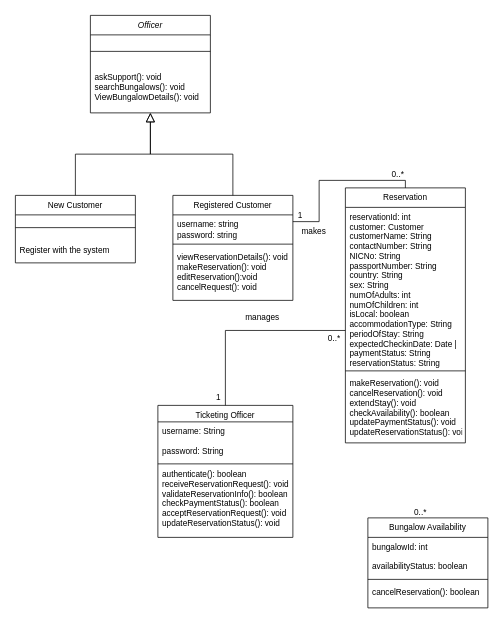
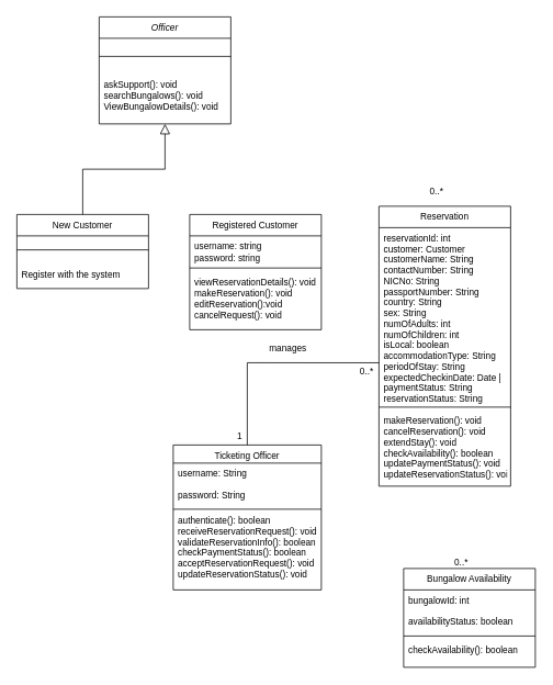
- <mxCell id="14" value="" style="endArrow=block;endSize=10;endFill=0;shadow=0;strokeWidth=1;rounded=0;edgeStyle=elbowEdgeStyle;elbow=vertical;fontSize=11;" parent="1" source="9" target="2" edge="1"><mxGeometry width="160" relative="1" as="geometry"><mxPoint x="110" y="273" as="sourcePoint" /><mxPoint x="210" y="171" as="targetPoint" /></mxGeometry></mxCell>
- <mxCell id="34" value="makes" style="endArrow=none;endFill=0;html=1;edgeStyle=orthogonalEdgeStyle;align=left;verticalAlign=top;rounded=0;entryX=0.5;entryY=0;entryDx=0;entryDy=0;exitX=1;exitY=0.25;exitDx=0;exitDy=0;" edge="1" parent="1" source="9" target="25"><mxGeometry x="-0.907" relative="1" as="geometry"><mxPoint x="380" y="340" as="sourcePoint" /><mxPoint x="540" y="340" as="targetPoint" /><mxPoint as="offset" /></mxGeometry></mxCell>
- <mxCell id="35" value="1" style="edgeLabel;resizable=0;html=1;align=left;verticalAlign=bottom;" connectable="0" vertex="1" parent="34"><mxGeometry x="-1" relative="1" as="geometry"><mxPoint x="5" y="-1" as="offset" /></mxGeometry></mxCell>
- <mxCell id="19" value="cancelReservation(): boolean " style="text;align=left;verticalAlign=top;spacingLeft=4;spacingRight=4;overflow=hidden;rotatable=0;points=[[0,0.5],[1,0.5]];portConstraint=eastwest;fontSize=11;" parent="15" vertex="1"><mxGeometry y="86" width="160" height="26" as="geometry" /></mxCell>
+ <mxCell id="19" value="checkAvailability(): boolean " style="text;align=left;verticalAlign=top;spacingLeft=4;spacingRight=4;overflow=hidden;rotatable=0;points=[[0,0.5],[1,0.5]];portConstraint=eastwest;fontSize=11;" parent="15" vertex="1"><mxGeometry y="86" width="160" height="26" as="geometry" /></mxCell>
